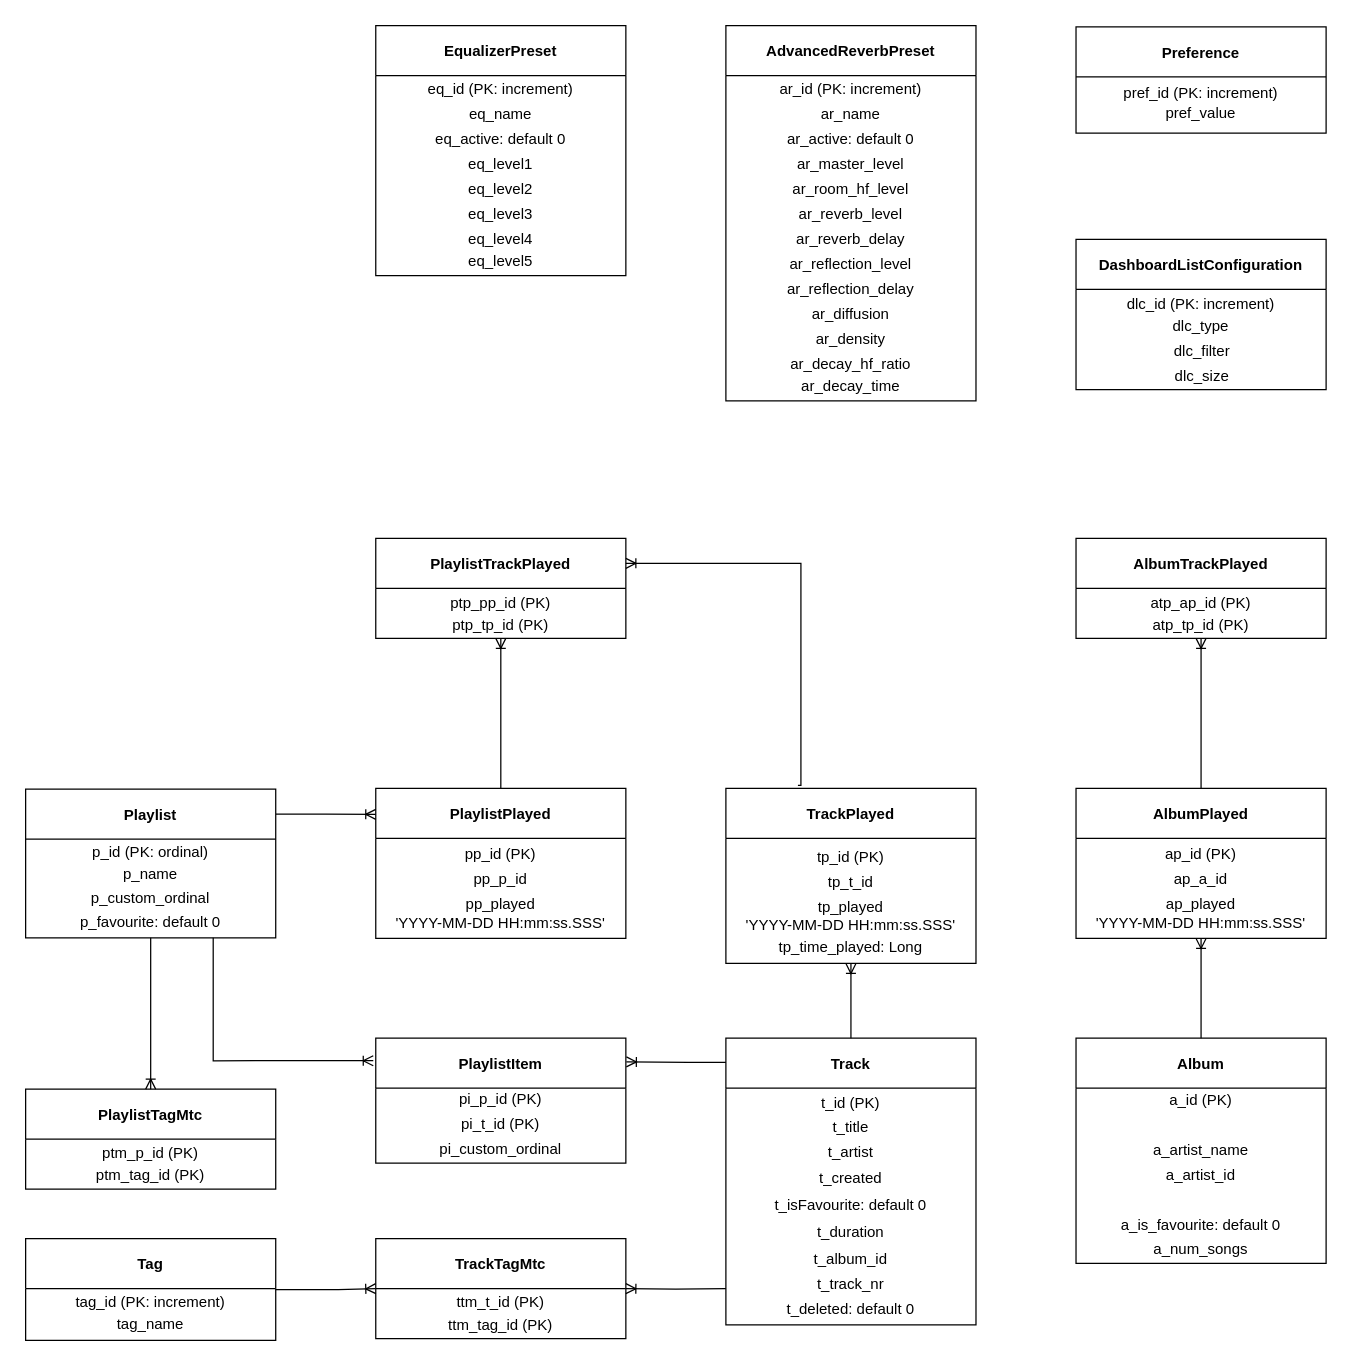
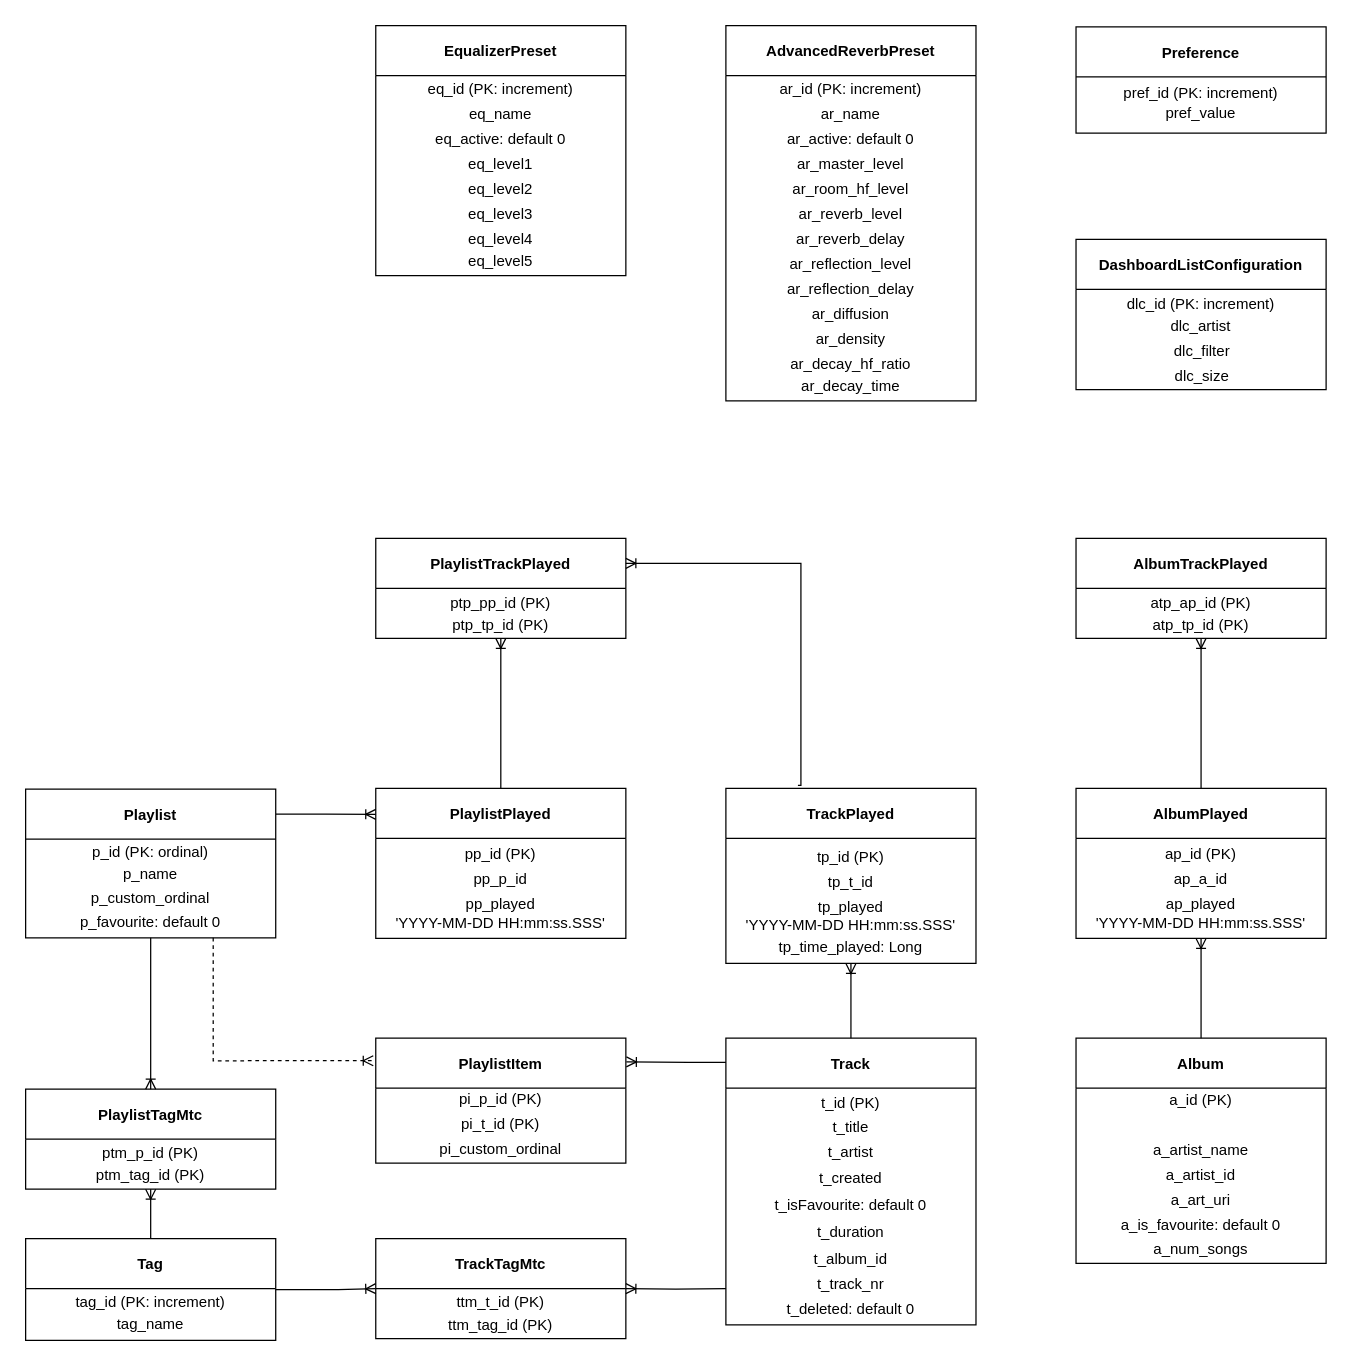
- <mxCell id="102" value="dlc_type" style="text;html=1;strokeColor=none;fillColor=none;align=center;verticalAlign=middle;whiteSpace=wrap;rounded=0;" vertex="1" parent="100"><mxGeometry x="10" y="60" width="180" height="20" as="geometry" /></mxCell>
+ <mxCell id="102" value="dlc_artist" style="text;html=1;strokeColor=none;fillColor=none;align=center;verticalAlign=middle;whiteSpace=wrap;rounded=0;" vertex="1" parent="100"><mxGeometry x="10" y="60" width="180" height="20" as="geometry" /></mxCell>
- <mxCell id="81" style="edgeStyle=orthogonalEdgeStyle;rounded=0;orthogonalLoop=1;jettySize=auto;html=1;exitX=0.75;exitY=1;exitDx=0;exitDy=0;endArrow=ERoneToMany;endFill=0;entryX=-0.01;entryY=0.18;entryDx=0;entryDy=0;entryPerimeter=0;" parent="1" source="18" target="24" edge="1"><mxGeometry relative="1" as="geometry"><mxPoint x="250" y="750.25" as="sourcePoint" /><mxPoint x="250" y="830.75" as="targetPoint" /><Array as="points"><mxPoint x="170" y="848" /></Array></mxGeometry></mxCell>
+ <mxCell id="81" style="edgeStyle=orthogonalEdgeStyle;rounded=0;orthogonalLoop=1;jettySize=auto;html=1;exitX=0.75;exitY=1;exitDx=0;exitDy=0;endArrow=ERoneToMany;endFill=0;entryX=-0.01;entryY=0.18;entryDx=0;entryDy=0;entryPerimeter=0;dashed=1;" parent="1" source="18" target="24" edge="1"><mxGeometry relative="1" as="geometry"><mxPoint x="250" y="750.25" as="sourcePoint" /><mxPoint x="250" y="830.75" as="targetPoint" /><Array as="points"><mxPoint x="170" y="848" /></Array></mxGeometry></mxCell>
+ <mxCell id="76" value="a_art_uri" style="text;html=1;strokeColor=none;fillColor=none;align=center;verticalAlign=middle;whiteSpace=wrap;rounded=0;" parent="72" vertex="1"><mxGeometry x="10" y="120" width="180" height="20" as="geometry" /></mxCell>
+ <mxCell id="2" style="edgeStyle=orthogonalEdgeStyle;rounded=0;orthogonalLoop=1;jettySize=auto;html=1;exitX=0.5;exitY=0;exitDx=0;exitDy=0;entryX=0.5;entryY=1;entryDx=0;entryDy=0;endArrow=ERoneToMany;endFill=0;" parent="1" source="3" target="6" edge="1"><mxGeometry relative="1" as="geometry" /></mxCell>
